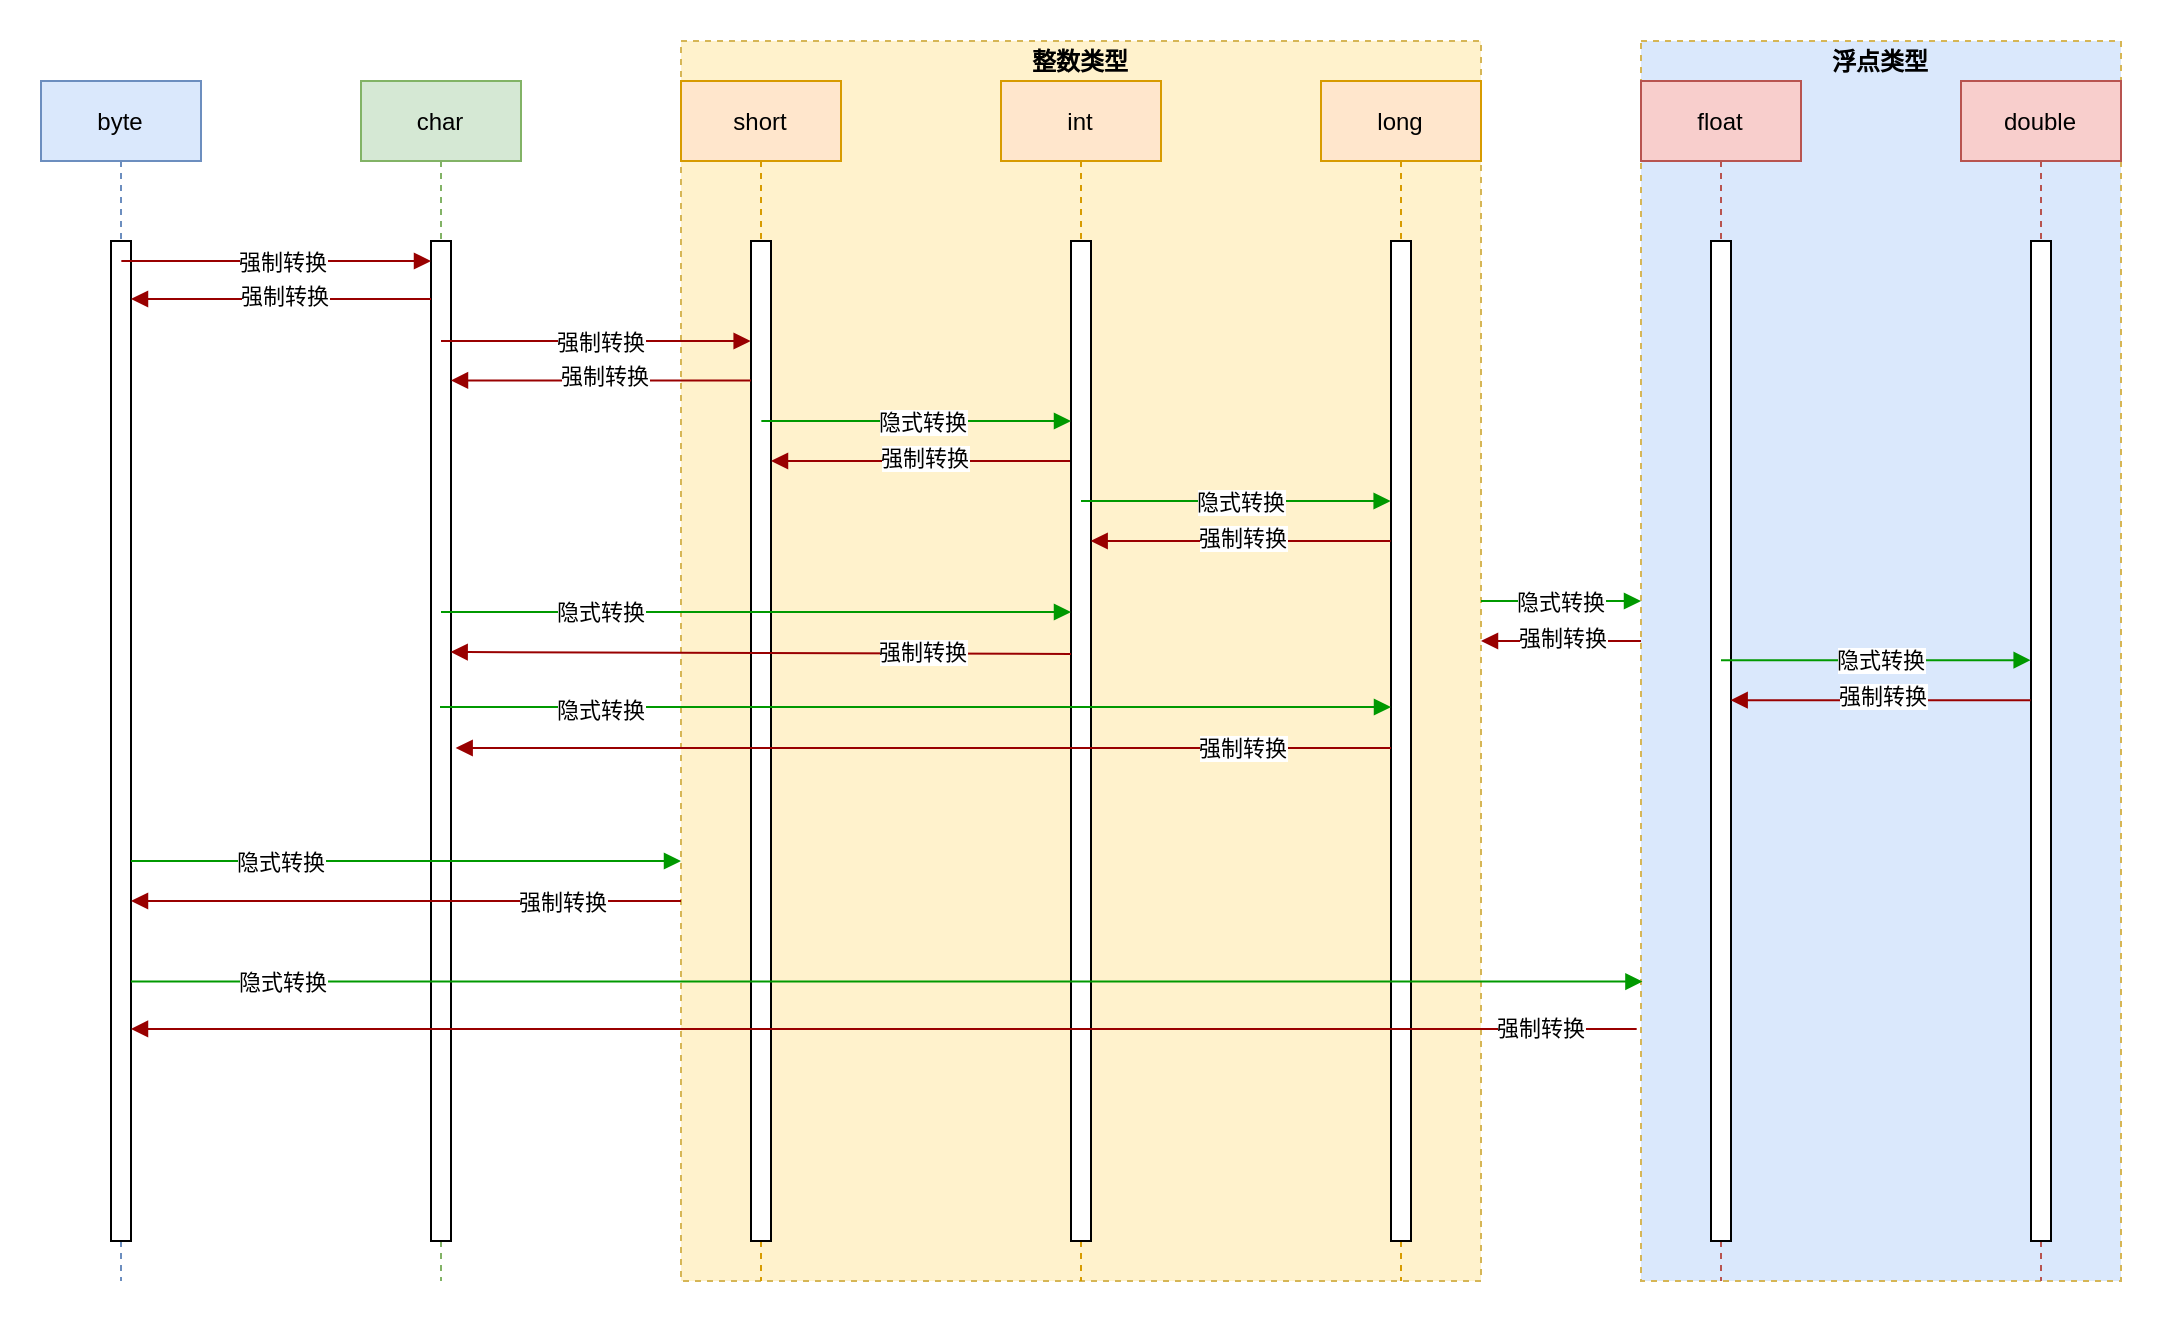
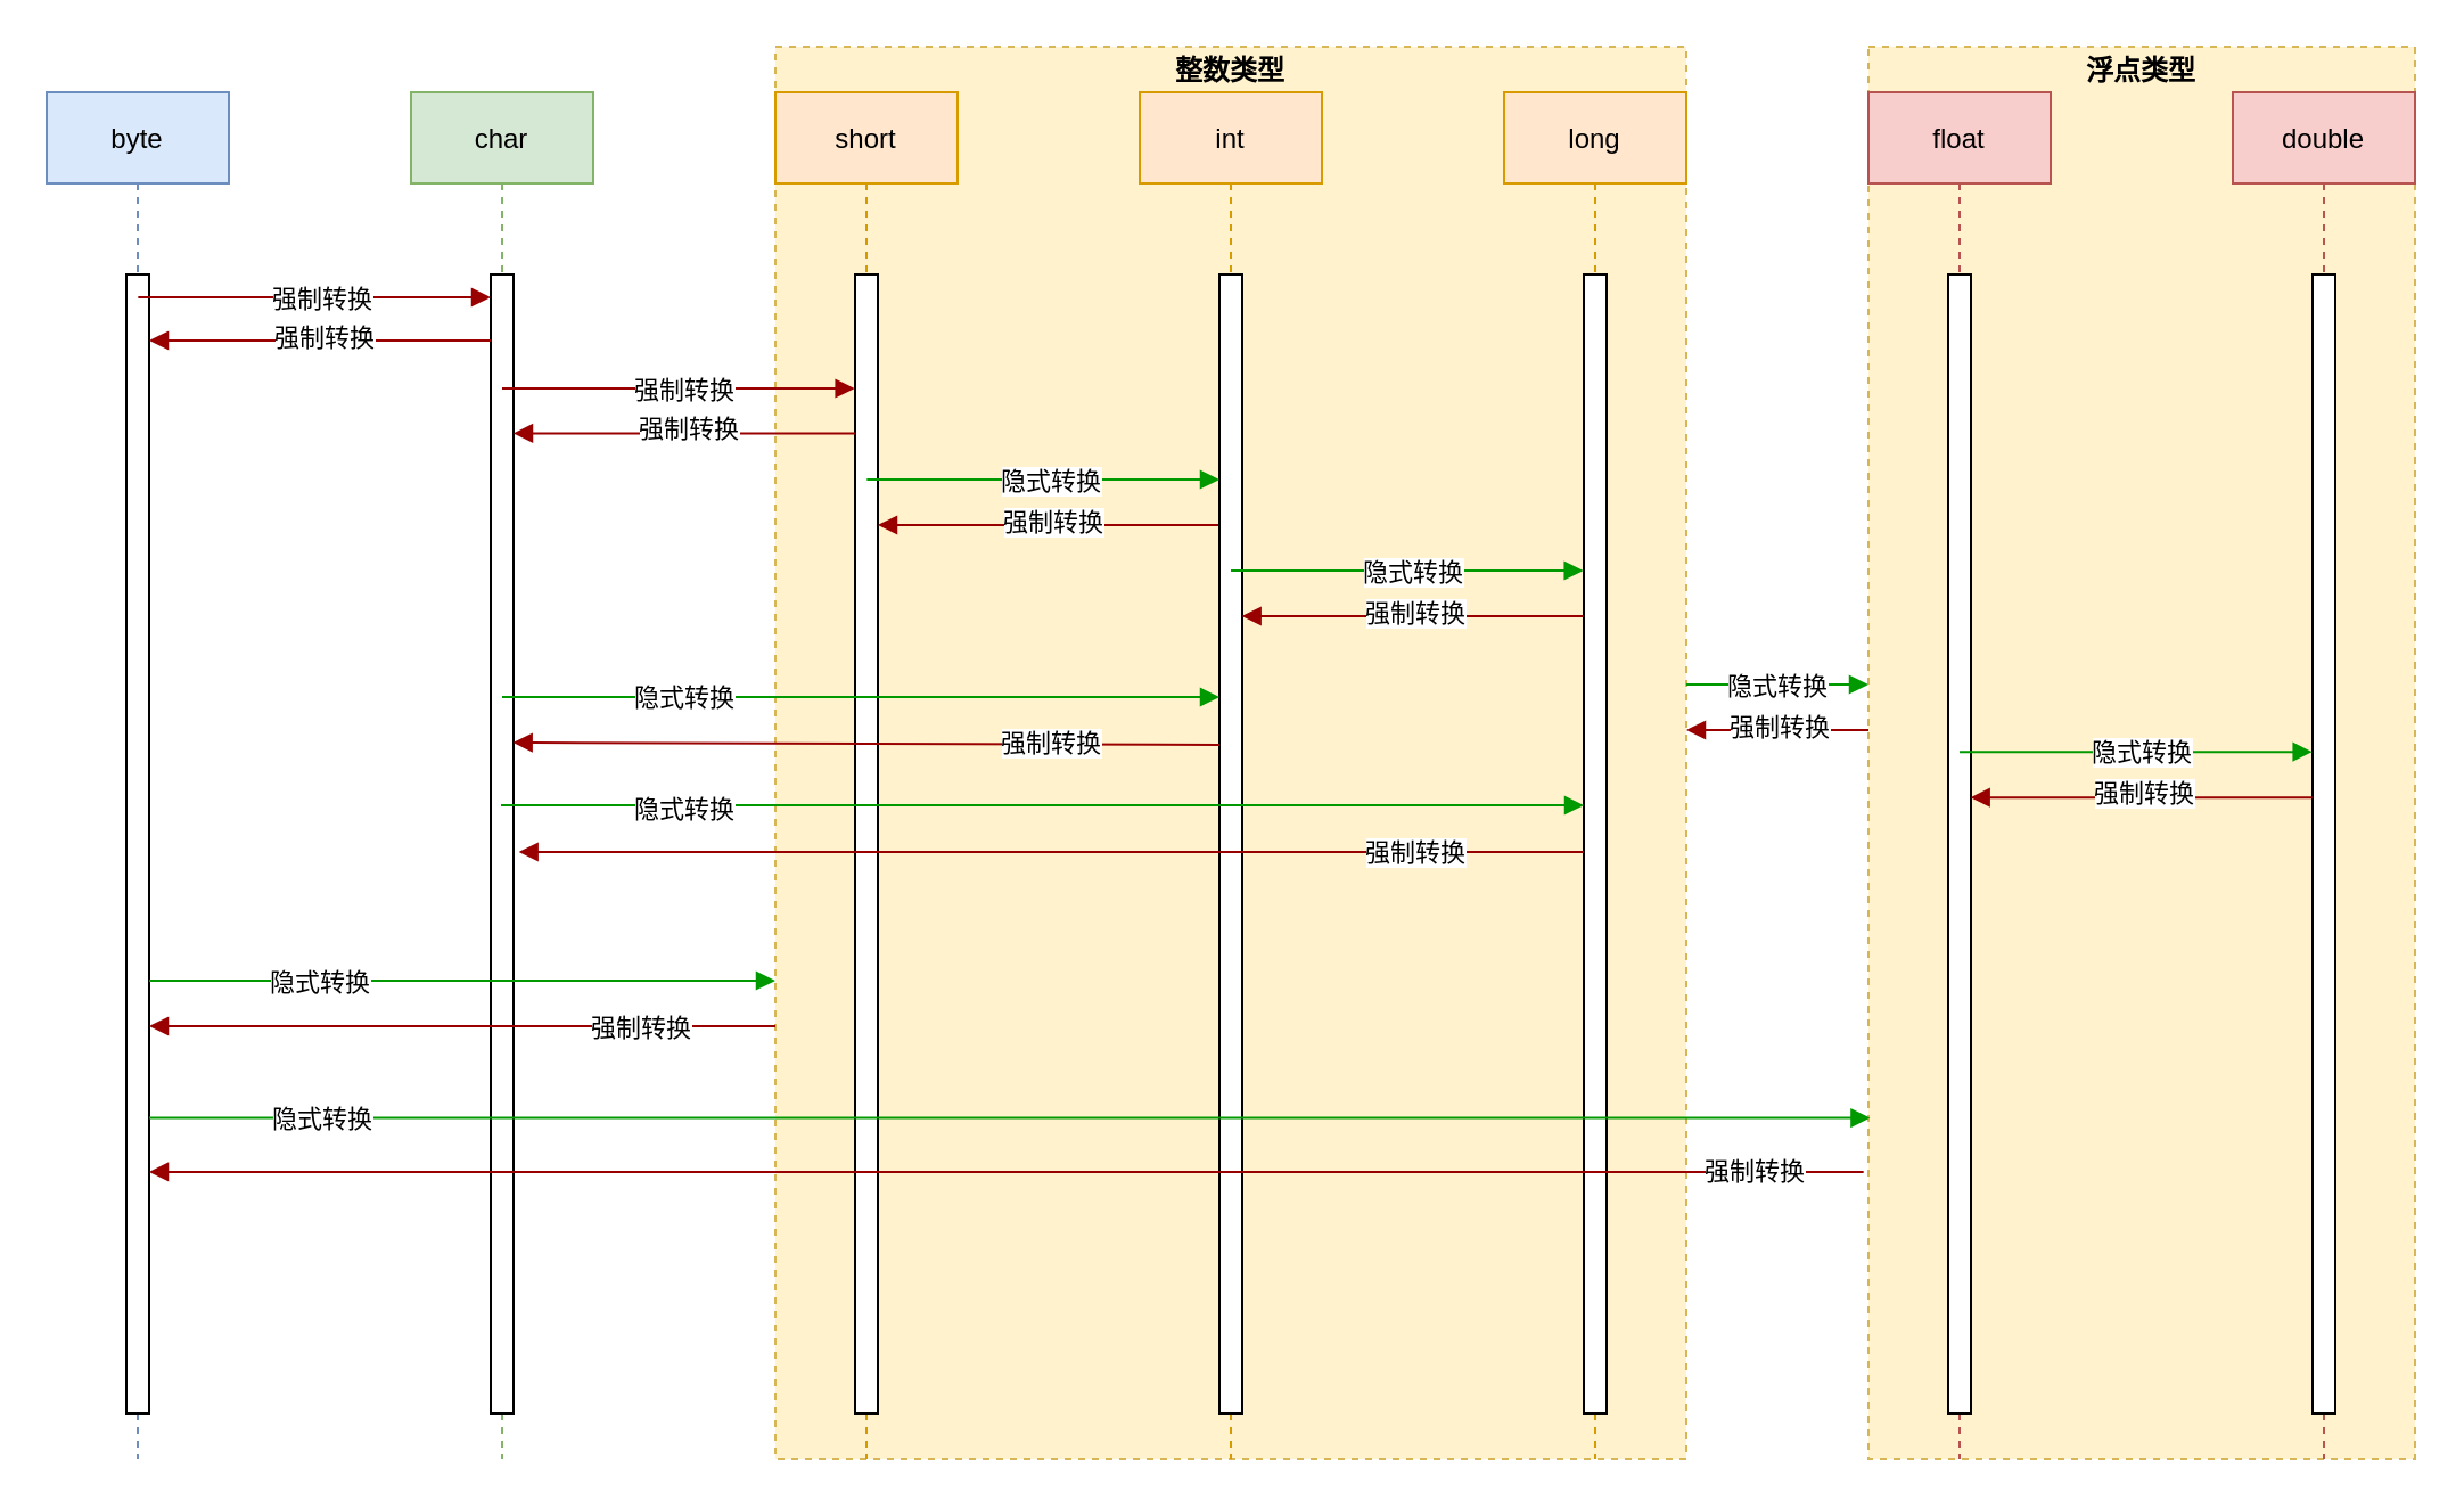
- <mxCell id="2" value="浮点类型" style="rounded=0;whiteSpace=wrap;html=1;fillColor=#dae8fc;dashed=1;strokeColor=#d6b656;fontStyle=1;labelPosition=center;verticalLabelPosition=top;align=center;verticalAlign=bottom;spacingBottom=-20;" vertex="1" parent="1"><mxGeometry x="820" y="20" width="240" height="620" as="geometry" /></mxCell>
+ <mxCell id="2" value="浮点类型" style="rounded=0;whiteSpace=wrap;html=1;fillColor=#fff2cc;dashed=1;strokeColor=#d6b656;fontStyle=1;labelPosition=center;verticalLabelPosition=top;align=center;verticalAlign=bottom;spacingBottom=-20;" vertex="1" parent="1"><mxGeometry x="820" y="20" width="240" height="620" as="geometry" /></mxCell>
